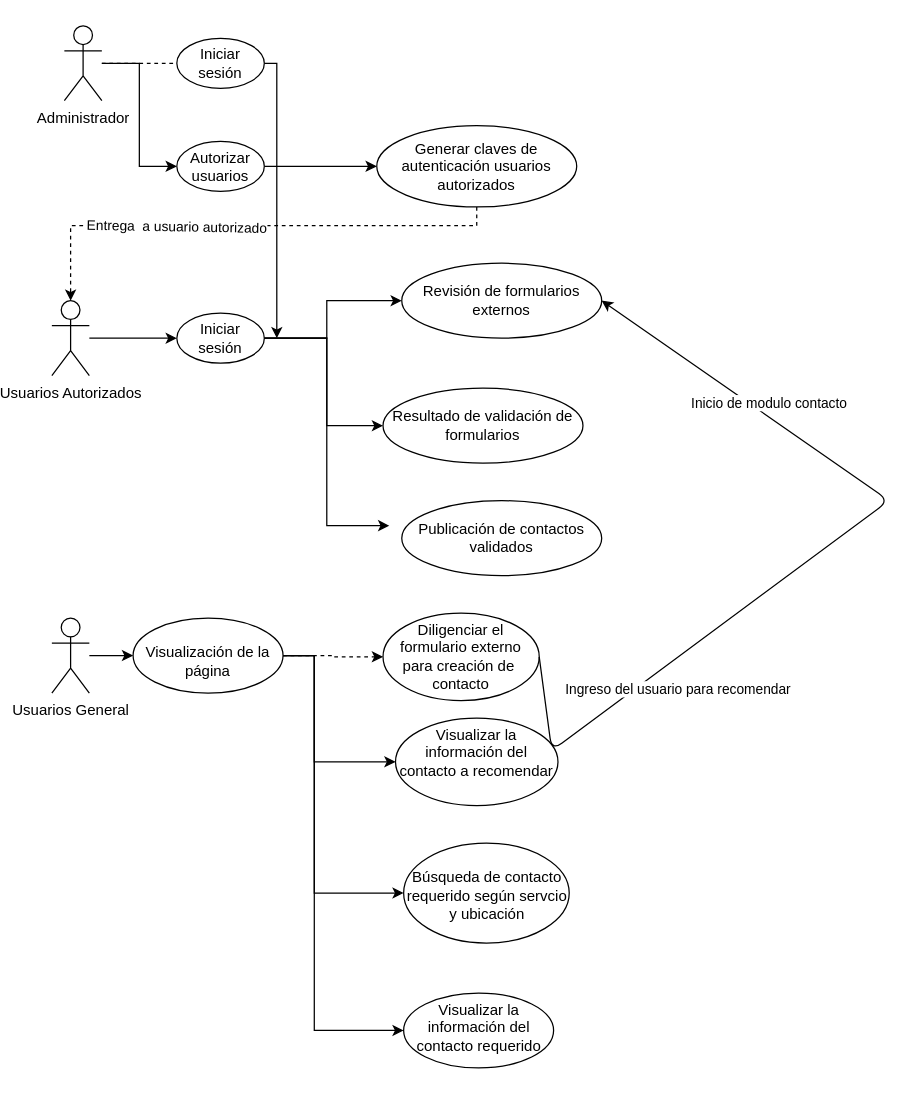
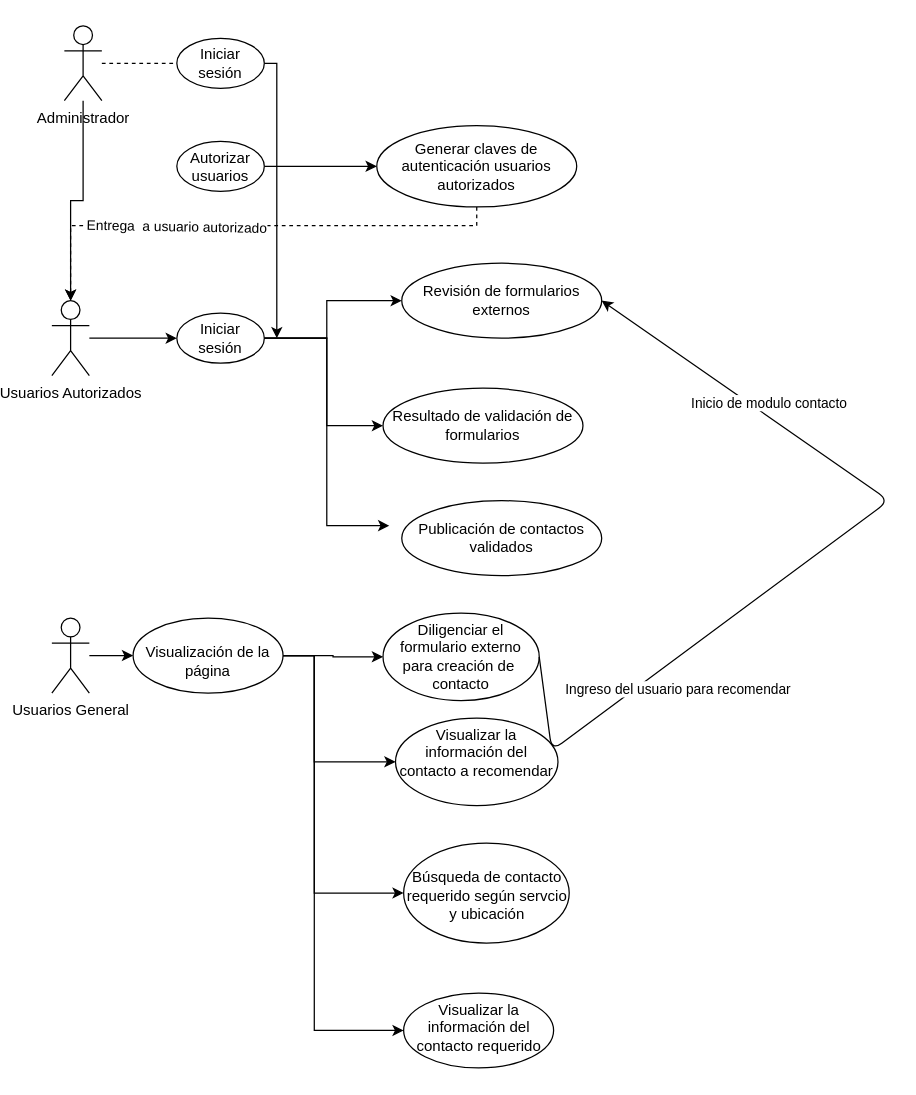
- <mxCell id="3" style="edgeStyle=orthogonalEdgeStyle;rounded=0;orthogonalLoop=1;jettySize=auto;html=1;entryX=0;entryY=0.5;entryDx=0;entryDy=0;" parent="1" source="4" target="7" edge="1"><mxGeometry relative="1" as="geometry" /></mxCell>
+ <mxCell id="3" style="edgeStyle=orthogonalEdgeStyle;rounded=0;orthogonalLoop=1;jettySize=auto;html=1;" parent="1" source="4" target="15" edge="1"><mxGeometry relative="1" as="geometry" /></mxCell>
- <mxCell id="23" value="" style="edgeStyle=orthogonalEdgeStyle;rounded=0;orthogonalLoop=1;jettySize=auto;html=1;dashed=1;" edge="1" parent="1" source="27" target="28"><mxGeometry relative="1" as="geometry" /></mxCell>
+ <mxCell id="23" value="" style="edgeStyle=orthogonalEdgeStyle;rounded=0;orthogonalLoop=1;jettySize=auto;html=1;" edge="1" parent="1" source="27" target="28"><mxGeometry relative="1" as="geometry" /></mxCell>
